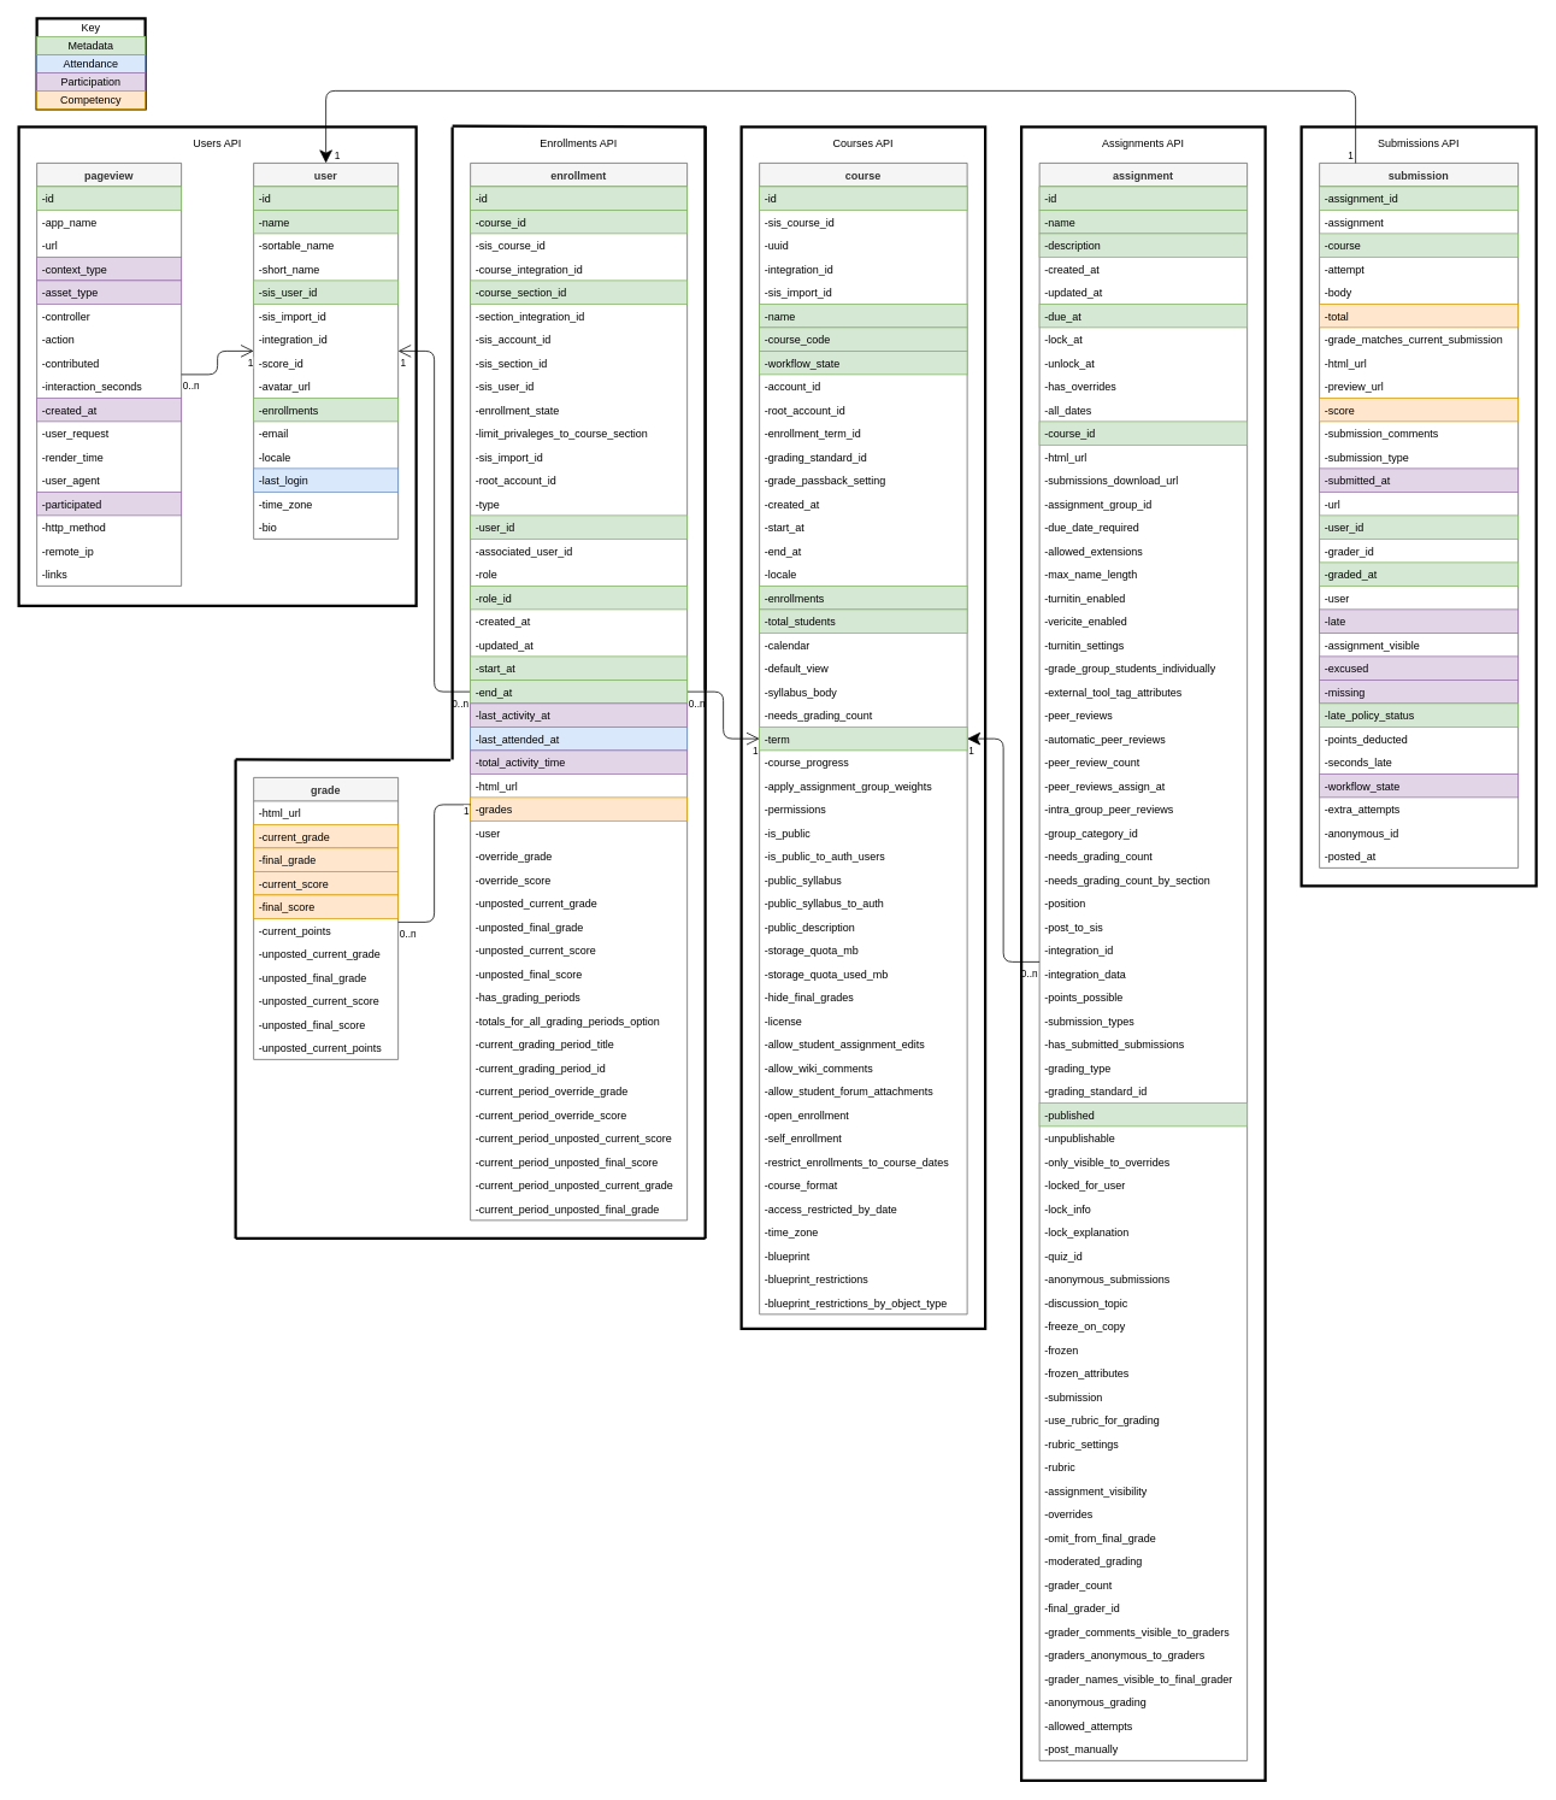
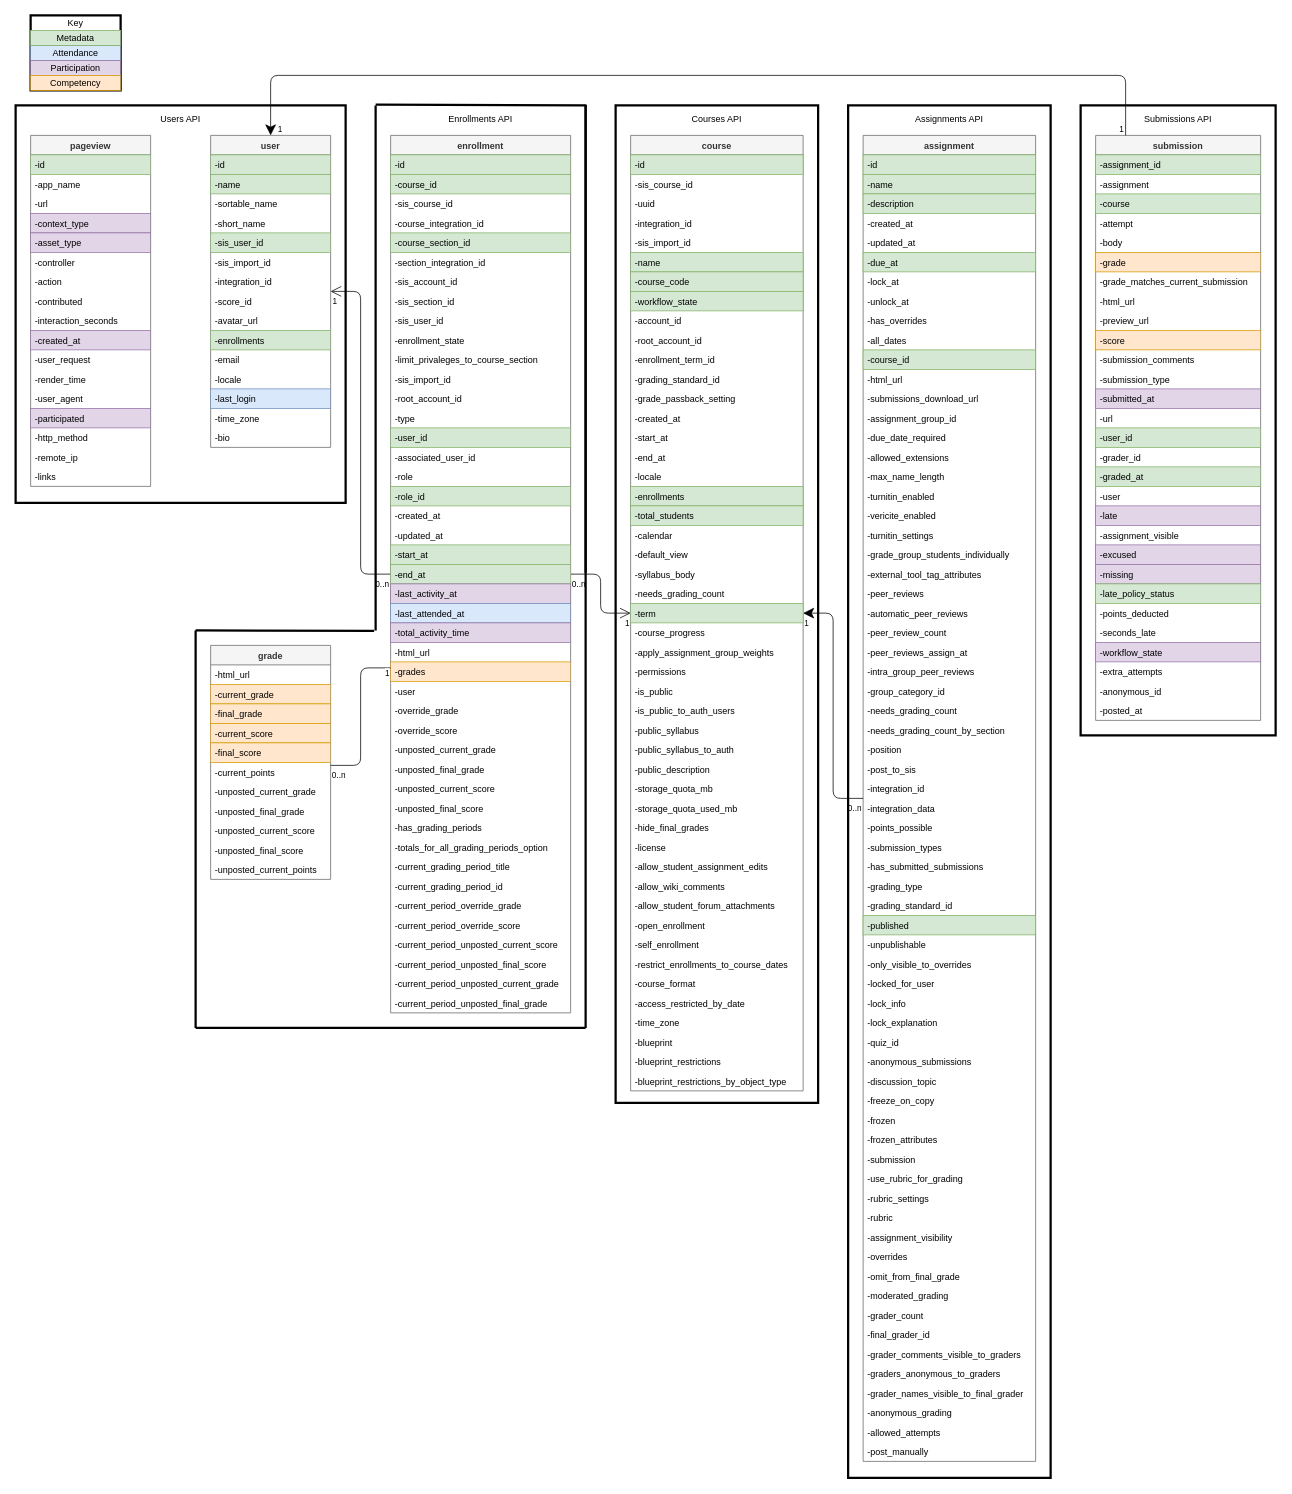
- <mxCell id="223" value="-total" style="text;strokeColor=#d79b00;fillColor=#ffe6cc;align=left;verticalAlign=top;spacingLeft=4;spacingRight=4;overflow=hidden;rotatable=0;points=[[0,0.5],[1,0.5]];portConstraint=eastwest;" vertex="1" parent="217"><mxGeometry y="156" width="220" height="26" as="geometry" /></mxCell>
+ <mxCell id="223" value="-grade" style="text;strokeColor=#d79b00;fillColor=#ffe6cc;align=left;verticalAlign=top;spacingLeft=4;spacingRight=4;overflow=hidden;rotatable=0;points=[[0,0.5],[1,0.5]];portConstraint=eastwest;" vertex="1" parent="217"><mxGeometry y="156" width="220" height="26" as="geometry" /></mxCell>
- <mxCell id="140" value="" style="endArrow=open;html=1;endSize=12;startArrow=none;startSize=14;startFill=0;edgeStyle=orthogonalEdgeStyle;" edge="1" parent="1" source="28" target="6"><mxGeometry relative="1" as="geometry"><mxPoint x="450" y="340" as="sourcePoint" /><mxPoint x="610" y="340" as="targetPoint" /></mxGeometry></mxCell>
- <mxCell id="141" value="0..n" style="edgeLabel;resizable=0;html=1;align=left;verticalAlign=top;" connectable="0" vertex="1" parent="140"><mxGeometry x="-1" relative="1" as="geometry" /></mxCell>
- <mxCell id="142" value="1" style="edgeLabel;resizable=0;html=1;align=right;verticalAlign=top;" connectable="0" vertex="1" parent="140"><mxGeometry x="1" relative="1" as="geometry" /></mxCell>
